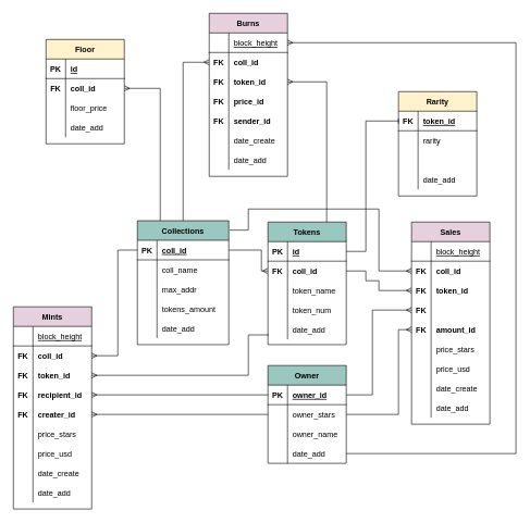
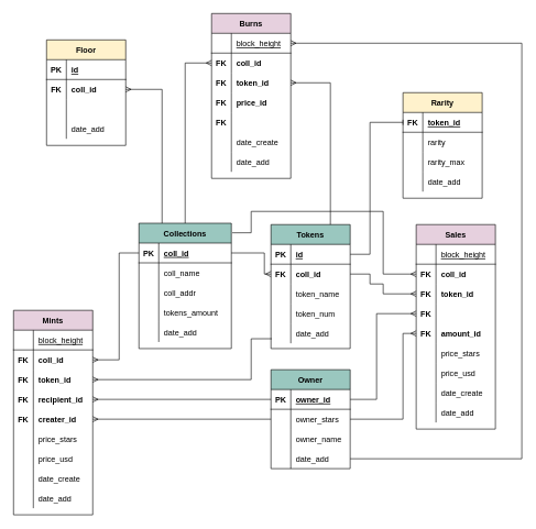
- <mxCell id="146" value="floor_price" style="shape=partialRectangle;overflow=hidden;connectable=0;fillColor=none;top=0;left=0;bottom=0;right=0;align=left;spacingLeft=6;fontStyle=0" parent="144" vertex="1"><mxGeometry x="30" width="90" height="30" as="geometry"><mxRectangle width="90" height="30" as="alternateBounds" /></mxGeometry></mxCell>
- <mxCell id="89" value="sender_id" style="shape=partialRectangle;overflow=hidden;connectable=0;fillColor=none;top=0;left=0;bottom=0;right=0;align=left;spacingLeft=6;fontStyle=1" parent="87" vertex="1"><mxGeometry x="30" width="90" height="30" as="geometry"><mxRectangle width="90" height="30" as="alternateBounds" /></mxGeometry></mxCell>
+ <mxCell id="43" value="rarity_max" style="shape=partialRectangle;overflow=hidden;connectable=0;fillColor=none;top=0;left=0;bottom=0;right=0;align=left;spacingLeft=6;fontStyle=0" parent="41" vertex="1"><mxGeometry x="30" width="90" height="30" as="geometry"><mxRectangle width="90" height="30" as="alternateBounds" /></mxGeometry></mxCell>
- <mxCell id="11" value="max_addr" style="shape=partialRectangle;overflow=hidden;connectable=0;fillColor=none;top=0;left=0;bottom=0;right=0;align=left;spacingLeft=6;fontStyle=0" parent="9" vertex="1"><mxGeometry x="30" width="110" height="30" as="geometry"><mxRectangle width="110" height="30" as="alternateBounds" /></mxGeometry></mxCell>
+ <mxCell id="11" value="coll_addr" style="shape=partialRectangle;overflow=hidden;connectable=0;fillColor=none;top=0;left=0;bottom=0;right=0;align=left;spacingLeft=6;fontStyle=0" parent="9" vertex="1"><mxGeometry x="30" width="110" height="30" as="geometry"><mxRectangle width="110" height="30" as="alternateBounds" /></mxGeometry></mxCell>
